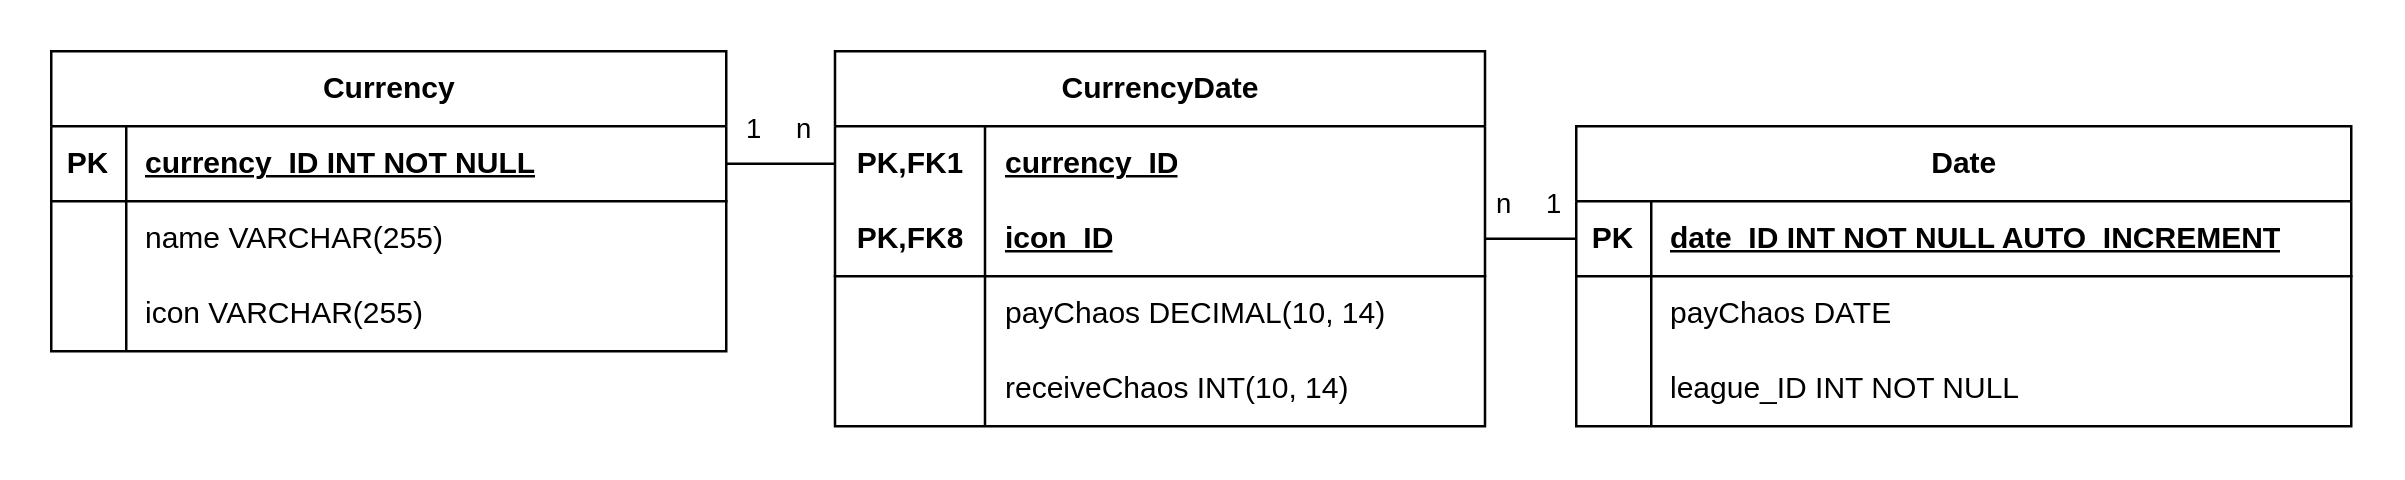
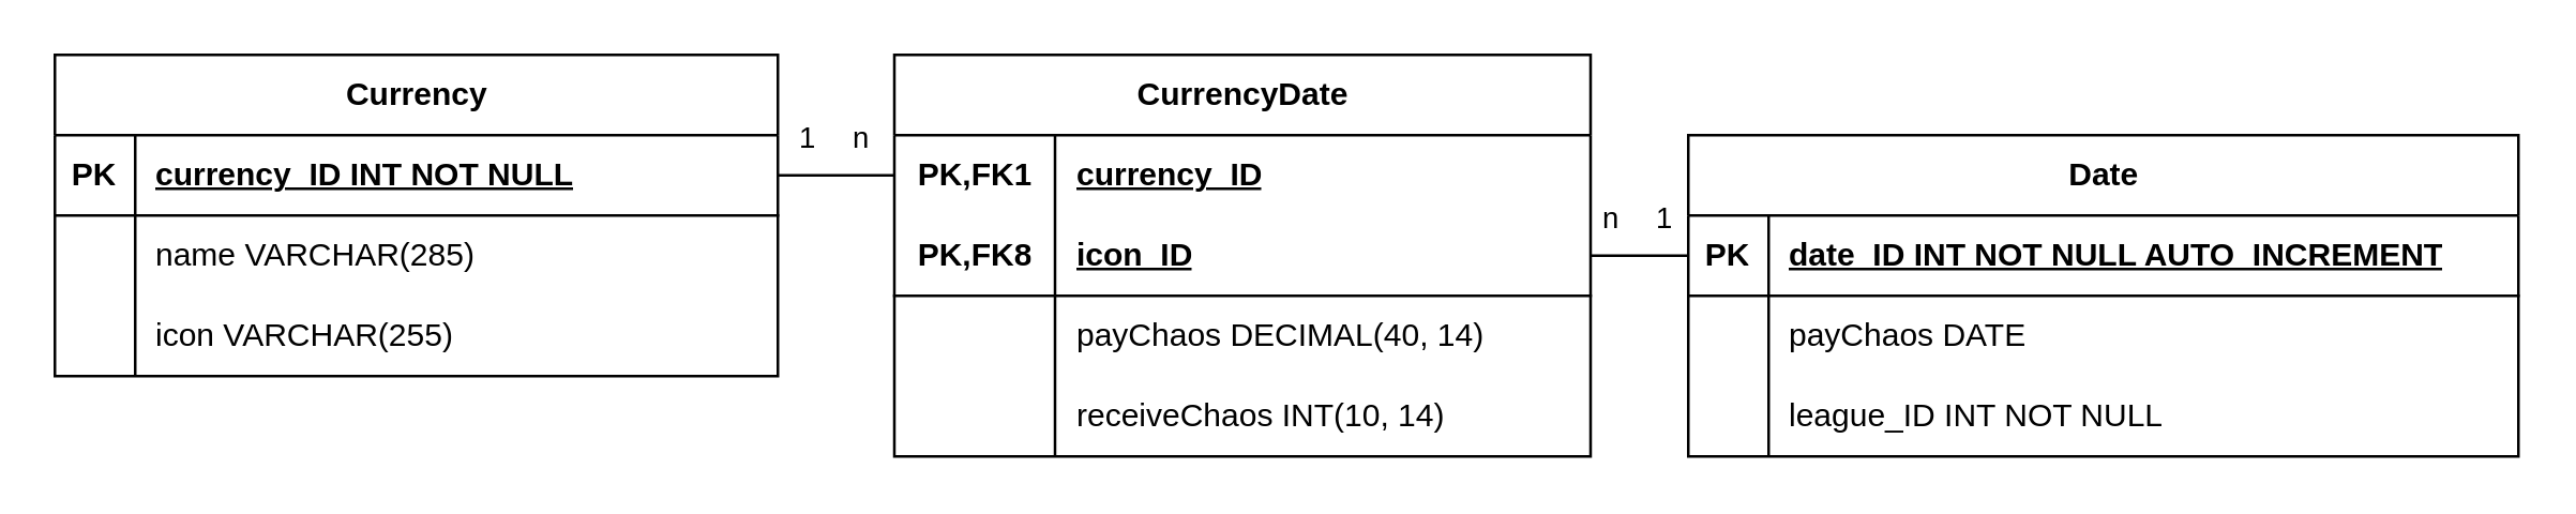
- <mxCell id="8" value="name VARCHAR(255)" style="shape=partialRectangle;connectable=0;fillColor=none;top=0;left=0;bottom=0;right=0;align=left;spacingLeft=6;overflow=hidden;whiteSpace=wrap;html=1;" vertex="1" parent="6"><mxGeometry x="30" width="240" height="30" as="geometry"><mxRectangle width="240" height="30" as="alternateBounds" /></mxGeometry></mxCell>
+ <mxCell id="8" value="name VARCHAR(285)" style="shape=partialRectangle;connectable=0;fillColor=none;top=0;left=0;bottom=0;right=0;align=left;spacingLeft=6;overflow=hidden;whiteSpace=wrap;html=1;" vertex="1" parent="6"><mxGeometry x="30" width="240" height="30" as="geometry"><mxRectangle width="240" height="30" as="alternateBounds" /></mxGeometry></mxCell>
- <mxCell id="31" value="payChaos DECIMAL(10, 14)" style="shape=partialRectangle;connectable=0;fillColor=none;top=0;left=0;bottom=0;right=0;align=left;spacingLeft=6;overflow=hidden;html=1;whiteSpace=wrap;" vertex="1" parent="29"><mxGeometry x="60" width="200" height="30" as="geometry"><mxRectangle width="200" height="30" as="alternateBounds" /></mxGeometry></mxCell>
+ <mxCell id="31" value="payChaos DECIMAL(40, 14)" style="shape=partialRectangle;connectable=0;fillColor=none;top=0;left=0;bottom=0;right=0;align=left;spacingLeft=6;overflow=hidden;html=1;whiteSpace=wrap;" vertex="1" parent="29"><mxGeometry x="60" width="200" height="30" as="geometry"><mxRectangle width="200" height="30" as="alternateBounds" /></mxGeometry></mxCell>
